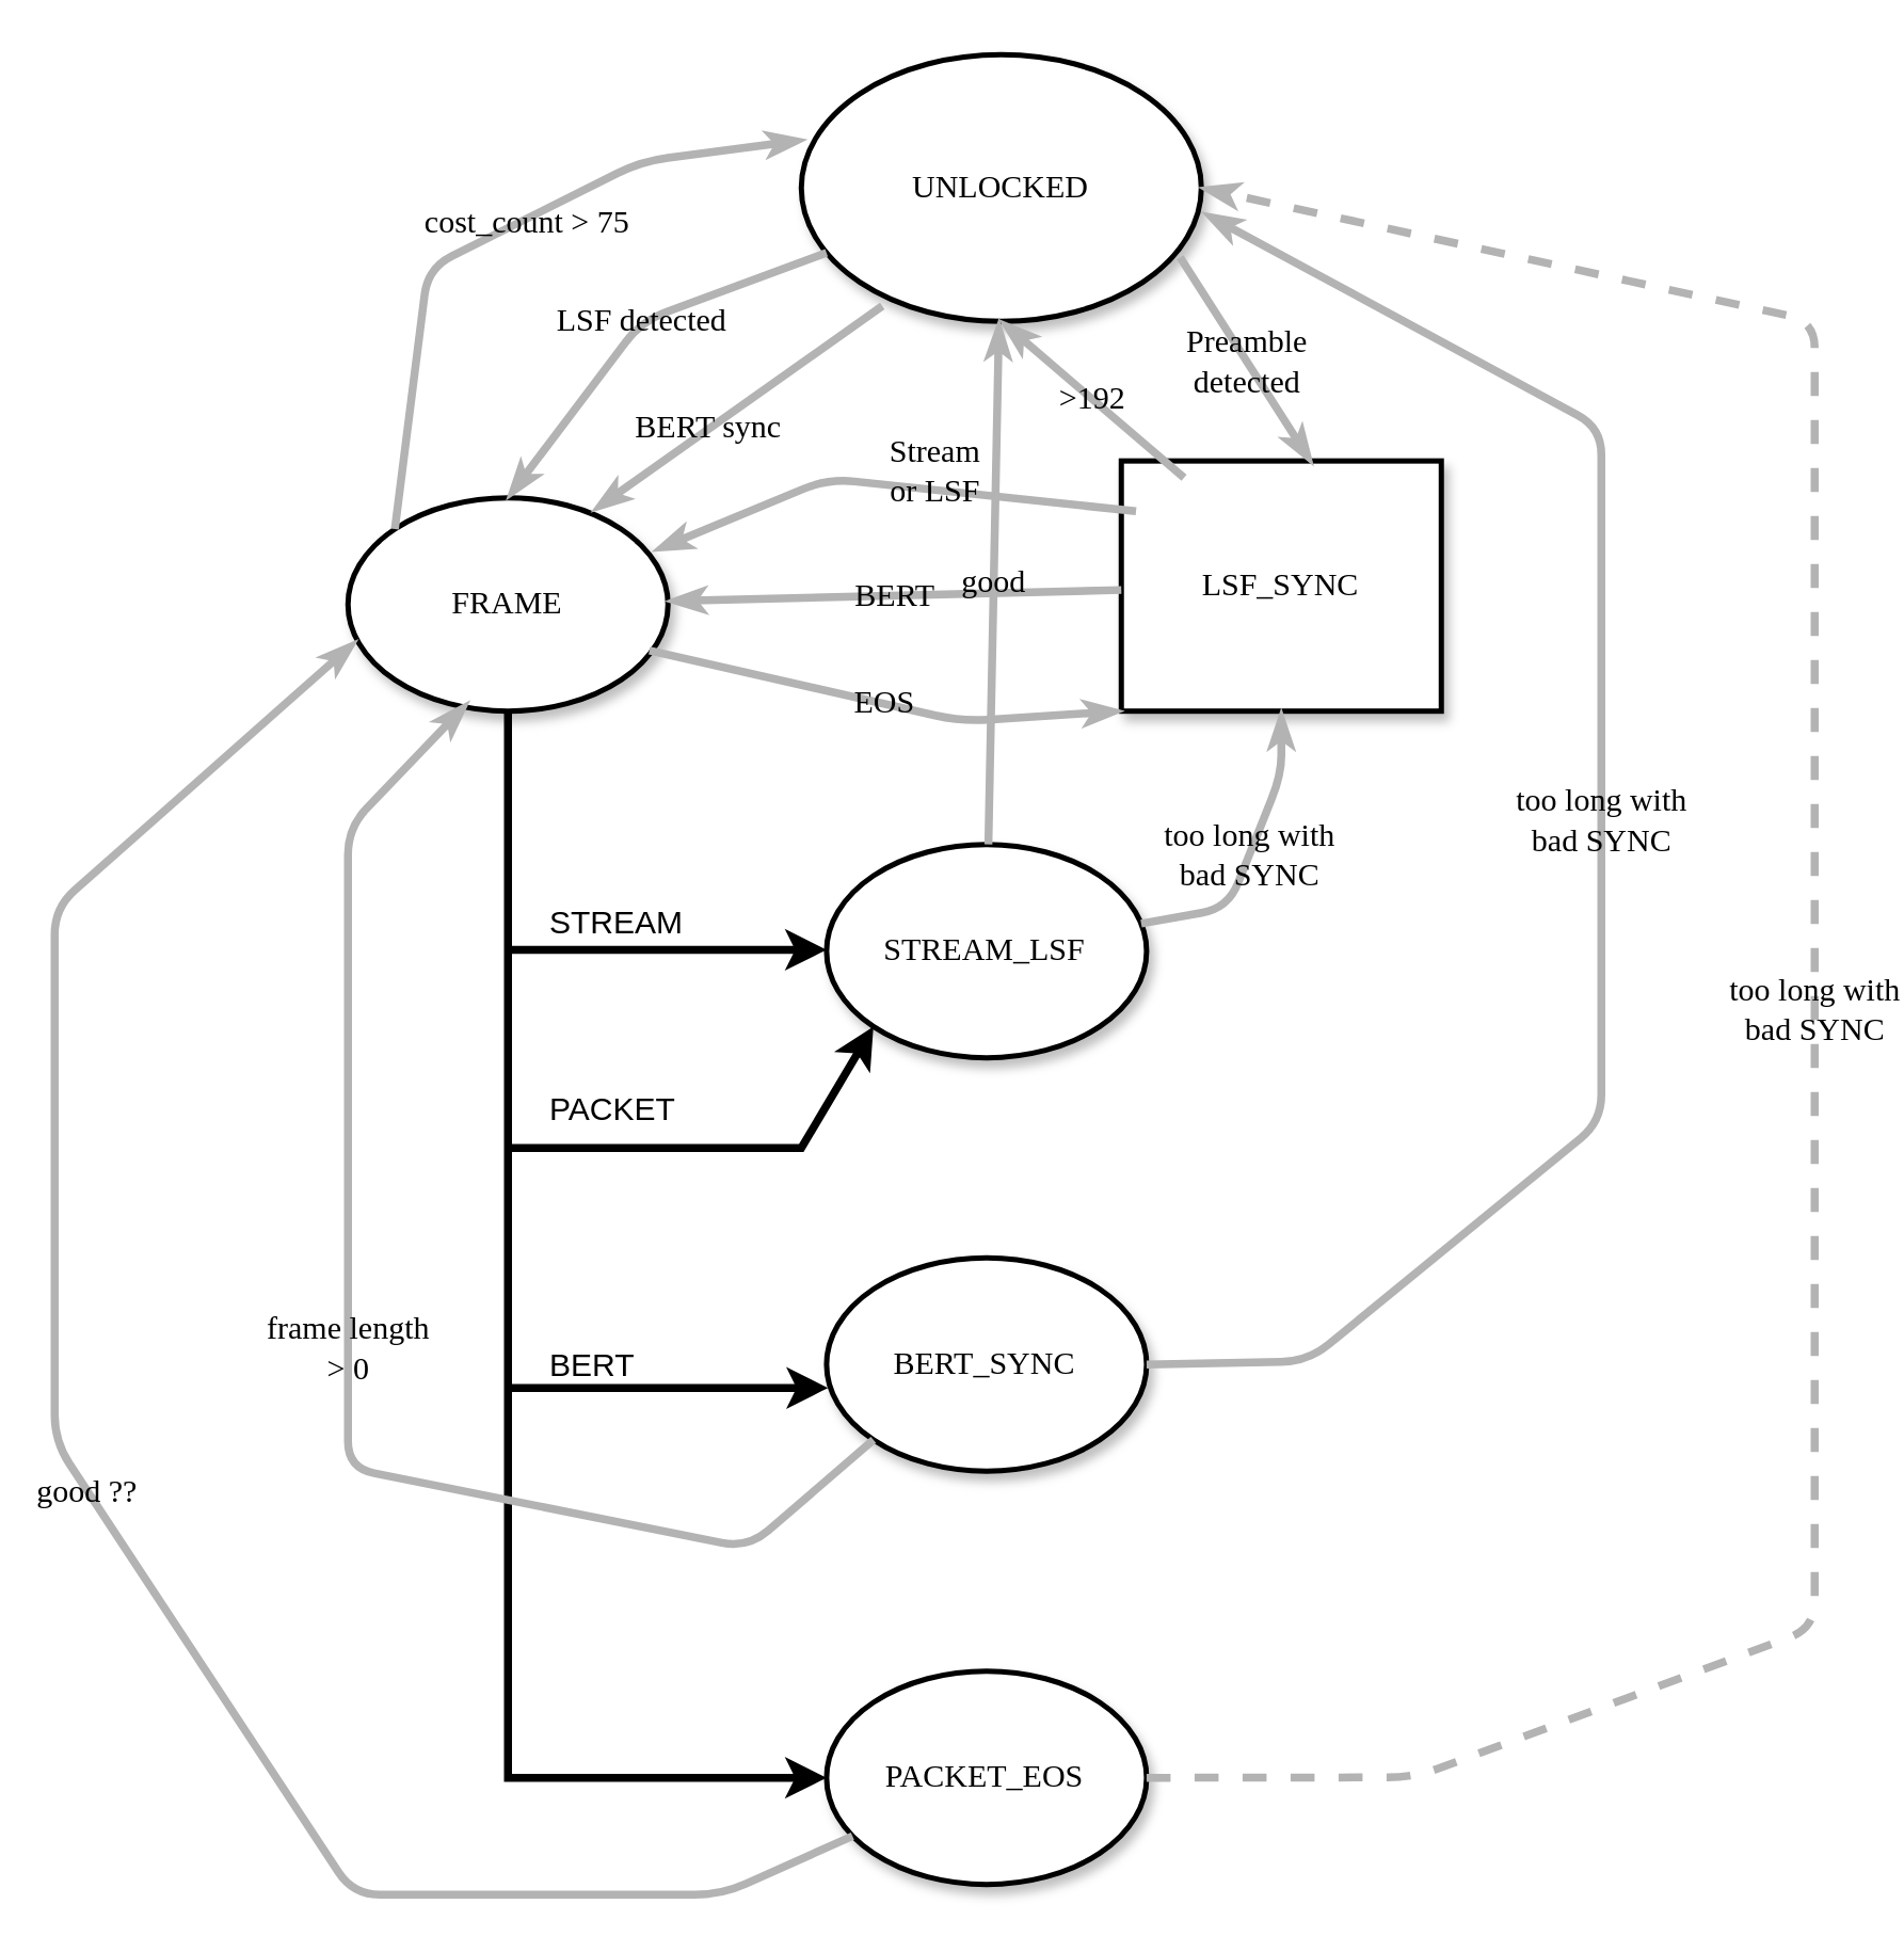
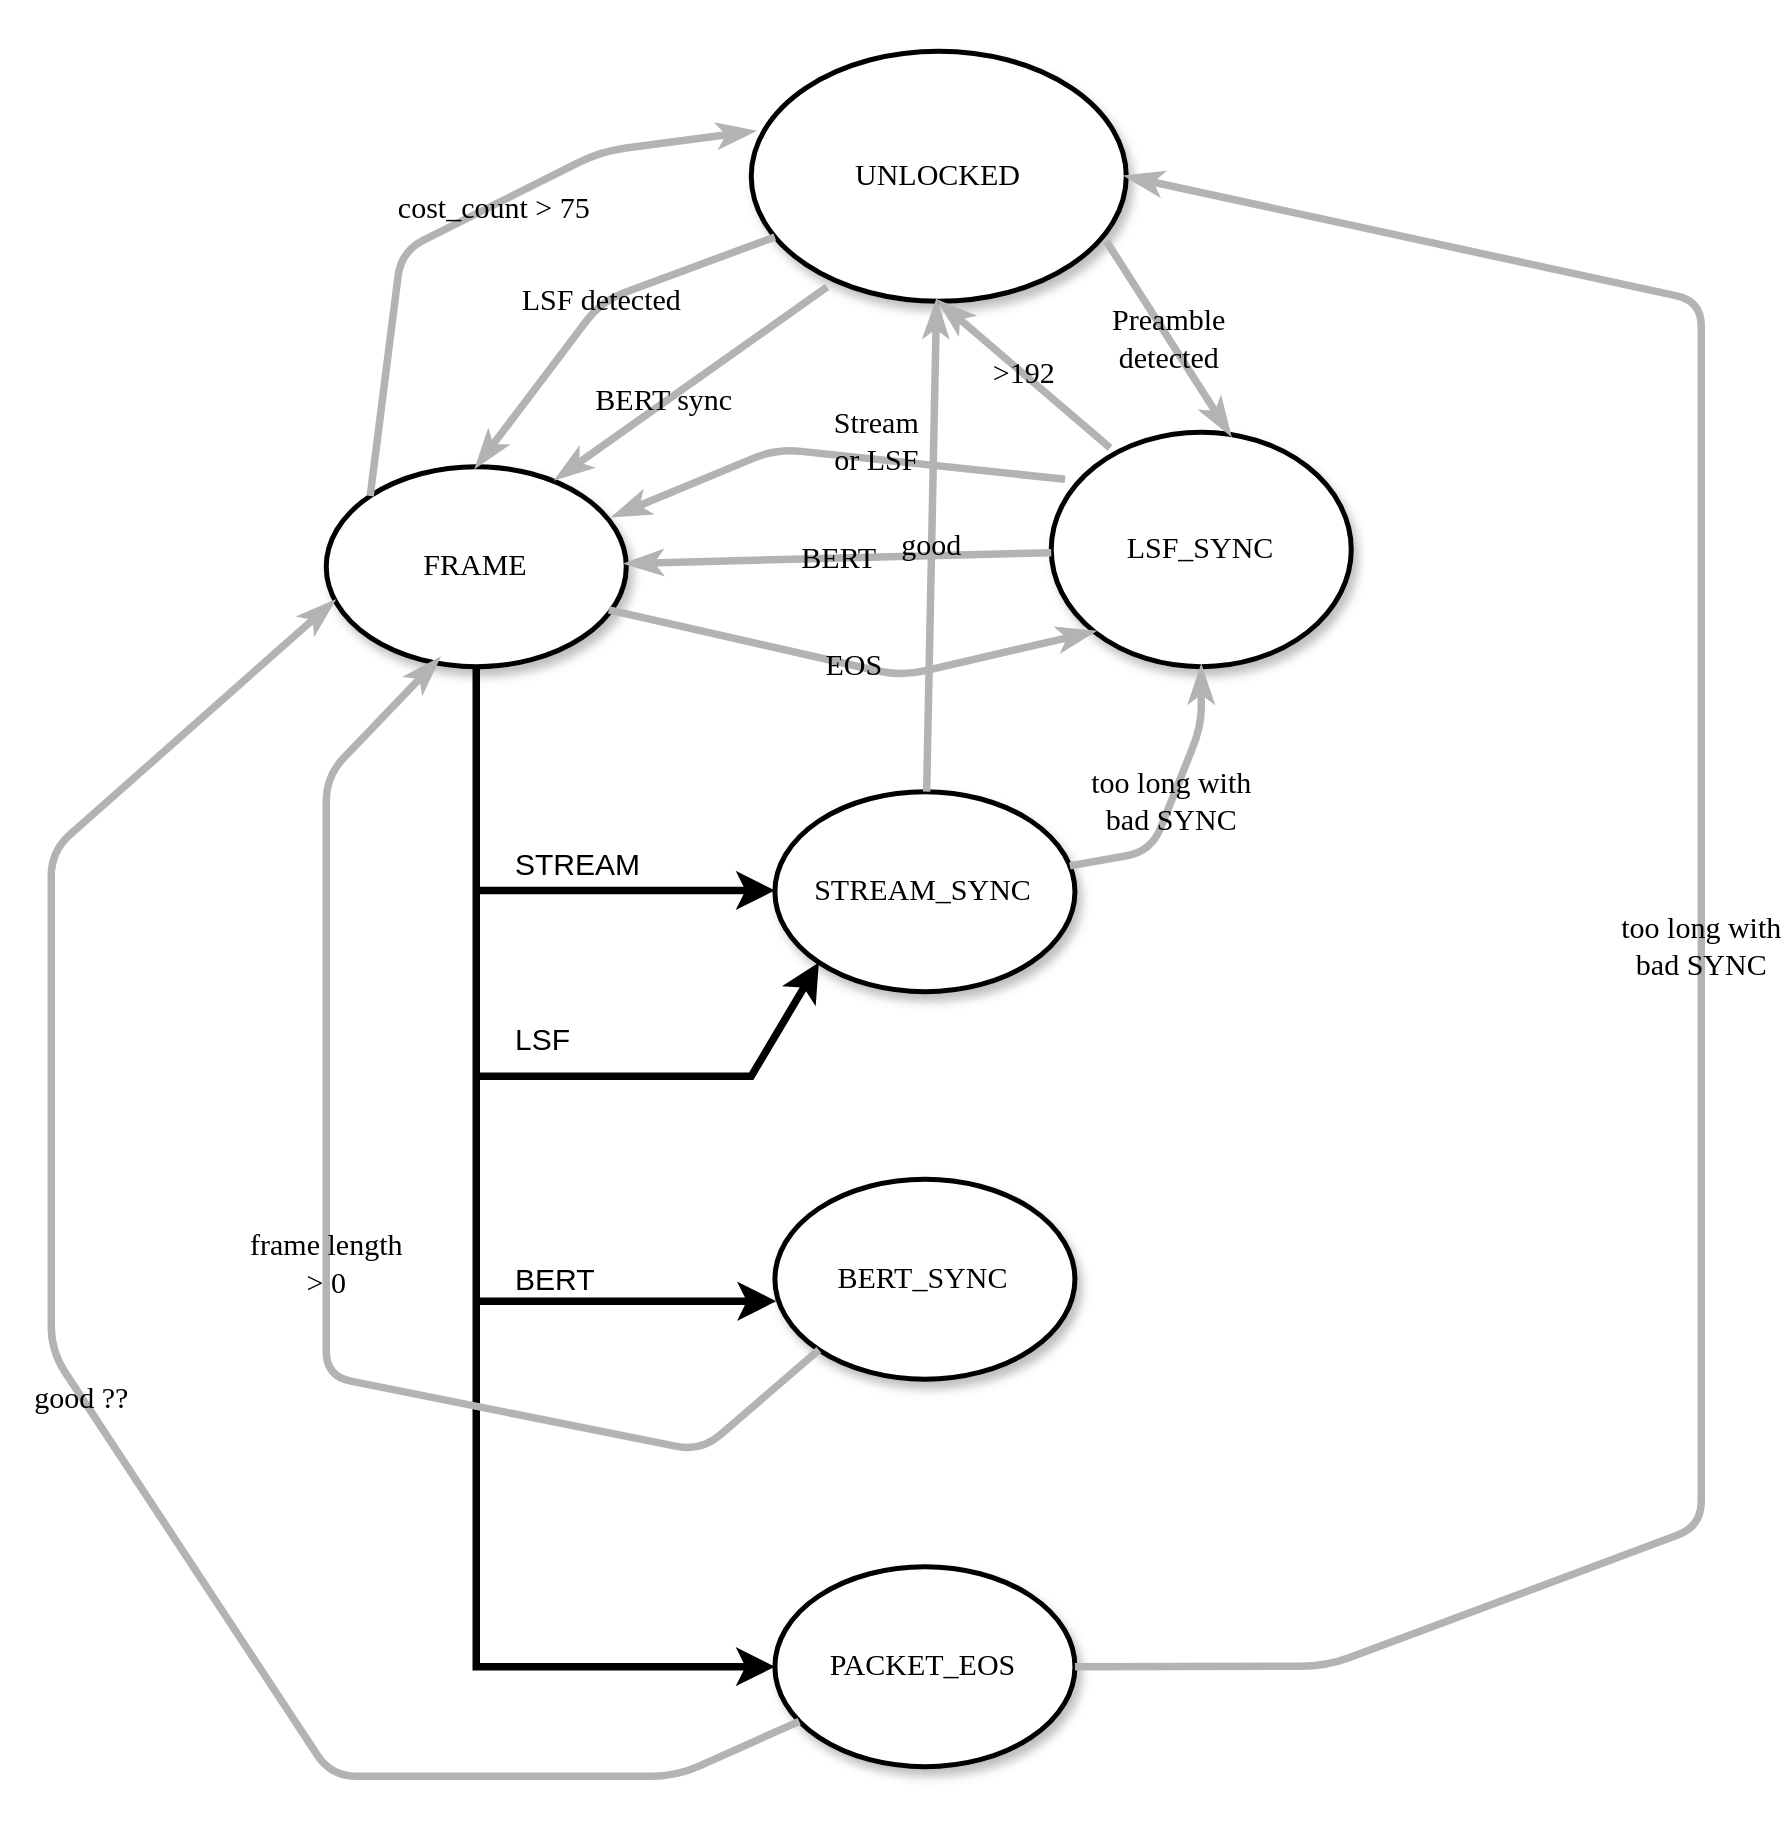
- <mxCell id="3" value="&lt;span&gt;LSF_SYNC&lt;/span&gt;" style="whiteSpace=wrap;html=1;shadow=1;comic=0;labelBackgroundColor=none;strokeWidth=2;fontFamily=Verdana;fontSize=12;align=center;rounded=0;" vertex="1" parent="1"><mxGeometry x="420" y="172.36" width="120" height="93.82" as="geometry" /></mxCell>
+ <mxCell id="3" value="&lt;span&gt;LSF_SYNC&lt;/span&gt;" style="ellipse;whiteSpace=wrap;html=1;rounded=1;shadow=1;comic=0;labelBackgroundColor=none;strokeWidth=2;fontFamily=Verdana;fontSize=12;align=center;" vertex="1" parent="1"><mxGeometry x="420" y="172.36" width="120" height="93.82" as="geometry" /></mxCell>
- <mxCell id="27" value="too long with&lt;br&gt;bad SYNC" style="edgeStyle=none;rounded=1;html=1;labelBackgroundColor=none;startArrow=none;startFill=0;startSize=5;endArrow=classicThin;endFill=1;endSize=5;jettySize=auto;orthogonalLoop=1;strokeColor=#B3B3B3;strokeWidth=3;fontFamily=Verdana;fontSize=12;exitX=1;exitY=0.5;exitDx=0;exitDy=0;entryX=1.007;entryY=0.595;entryDx=0;entryDy=0;entryPerimeter=0;" edge="1" parent="1" source="14" target="2"><mxGeometry relative="1" as="geometry"><mxPoint x="437.382" y="665.719" as="sourcePoint" /><mxPoint x="457.83" y="91.939" as="targetPoint" /><Array as="points"><mxPoint x="490" y="510" /><mxPoint x="600" y="420" /><mxPoint x="600" y="160" /></Array></mxGeometry></mxCell>
- <mxCell id="6" value="&lt;span&gt;STREAM_LSF&lt;/span&gt;" style="ellipse;whiteSpace=wrap;html=1;rounded=1;shadow=1;comic=0;labelBackgroundColor=none;strokeWidth=2;fontFamily=Verdana;fontSize=12;align=center;" vertex="1" parent="1"><mxGeometry x="309.47" y="316.18" width="120" height="80" as="geometry" /></mxCell>
+ <mxCell id="6" value="&lt;span&gt;STREAM_SYNC&lt;/span&gt;" style="ellipse;whiteSpace=wrap;html=1;rounded=1;shadow=1;comic=0;labelBackgroundColor=none;strokeWidth=2;fontFamily=Verdana;fontSize=12;align=center;" vertex="1" parent="1"><mxGeometry x="309.47" y="316.18" width="120" height="80" as="geometry" /></mxCell>
- <mxCell id="22" value="PACKET" style="text;strokeColor=none;fillColor=none;align=left;verticalAlign=middle;spacingLeft=4;spacingRight=4;overflow=hidden;points=[[0,0.5],[1,0.5]];portConstraint=eastwest;rotatable=0;" vertex="1" parent="1"><mxGeometry x="200" y="400" width="80" height="30" as="geometry" /></mxCell>
+ <mxCell id="22" value="LSF" style="text;strokeColor=none;fillColor=none;align=left;verticalAlign=middle;spacingLeft=4;spacingRight=4;overflow=hidden;points=[[0,0.5],[1,0.5]];portConstraint=eastwest;rotatable=0;" vertex="1" parent="1"><mxGeometry x="200" y="400" width="80" height="30" as="geometry" /></mxCell>
- <mxCell id="13" value="too long with&lt;br&gt;bad SYNC" style="edgeStyle=none;rounded=1;html=1;labelBackgroundColor=none;startArrow=none;startFill=0;startSize=5;endArrow=classicThin;endFill=1;endSize=5;jettySize=auto;orthogonalLoop=1;strokeColor=#B3B3B3;strokeWidth=3;fontFamily=Verdana;fontSize=12;entryX=1;entryY=0.5;entryDx=0;entryDy=0;dashed=1;" edge="1" parent="1" source="11" target="2"><mxGeometry relative="1" as="geometry"><mxPoint x="692.051" y="425" as="targetPoint" /><Array as="points"><mxPoint x="530" y="666" /><mxPoint x="680" y="610" /><mxPoint x="680" y="120" /></Array></mxGeometry></mxCell>
+ <mxCell id="13" value="too long with&lt;br&gt;bad SYNC" style="edgeStyle=none;rounded=1;html=1;labelBackgroundColor=none;startArrow=none;startFill=0;startSize=5;endArrow=classicThin;endFill=1;endSize=5;jettySize=auto;orthogonalLoop=1;strokeColor=#B3B3B3;strokeWidth=3;fontFamily=Verdana;fontSize=12;entryX=1;entryY=0.5;entryDx=0;entryDy=0;" edge="1" parent="1" source="11" target="2"><mxGeometry relative="1" as="geometry"><mxPoint x="692.051" y="425" as="targetPoint" /><Array as="points"><mxPoint x="530" y="666" /><mxPoint x="680" y="610" /><mxPoint x="680" y="120" /></Array></mxGeometry></mxCell>
